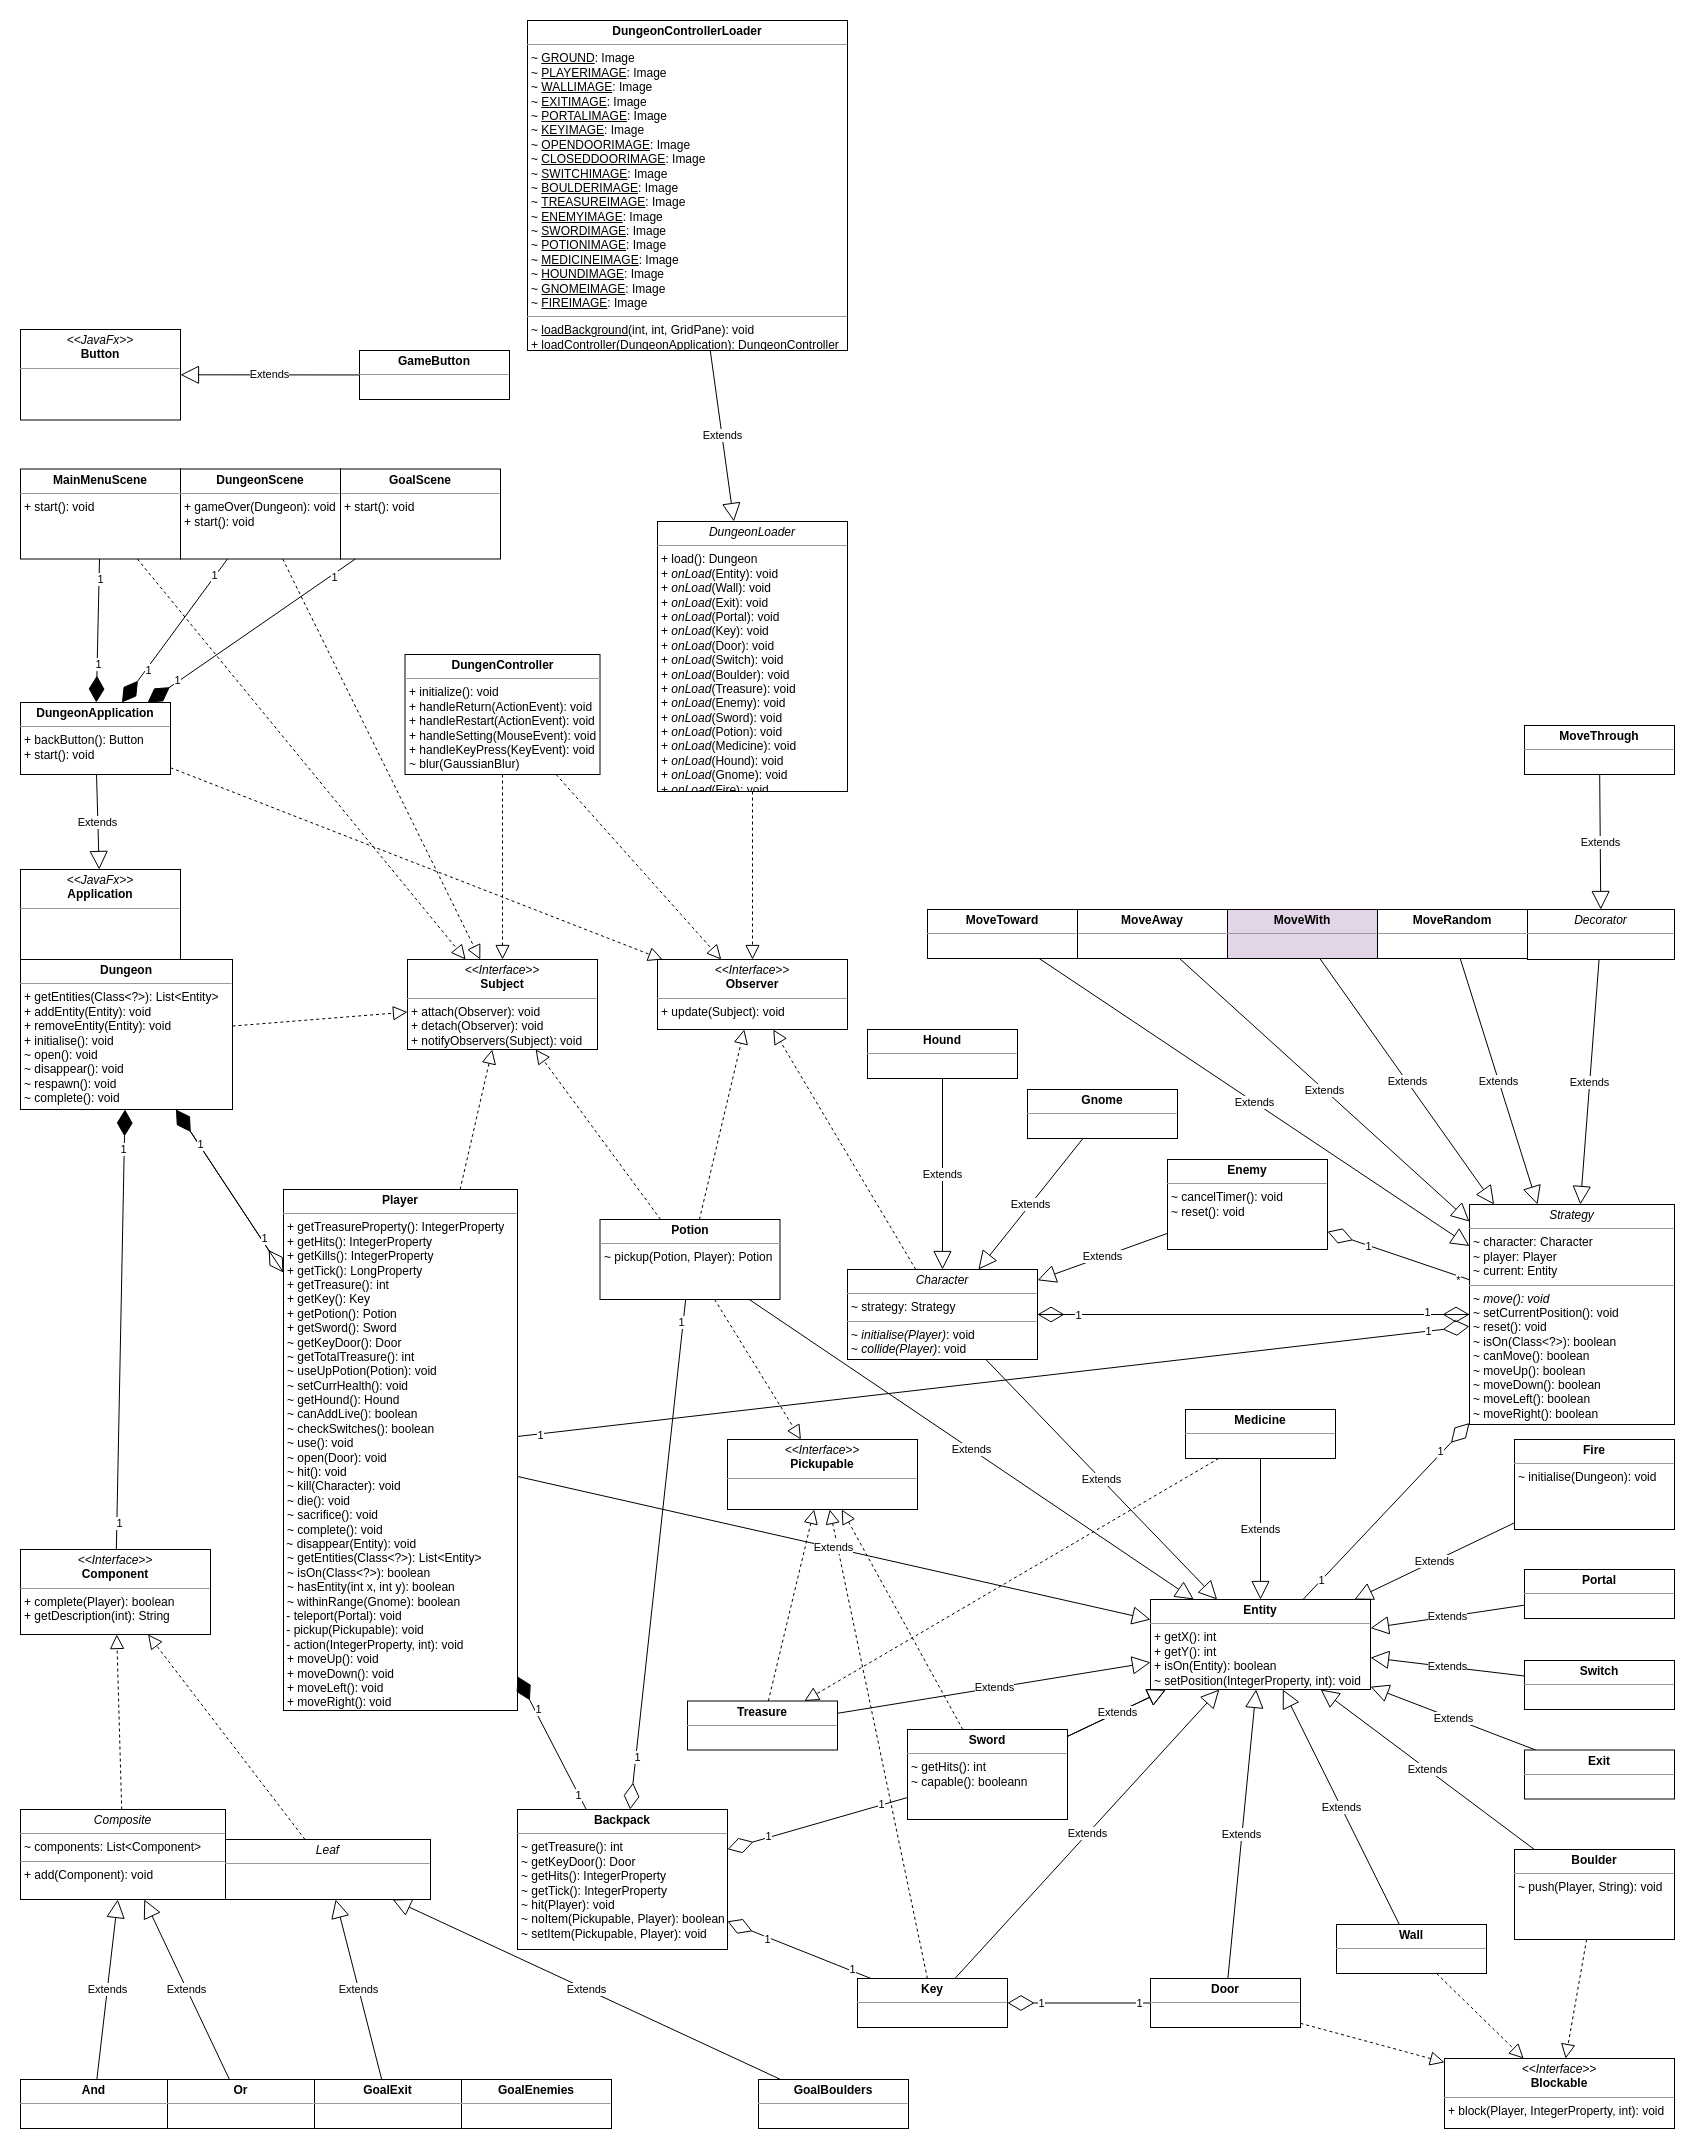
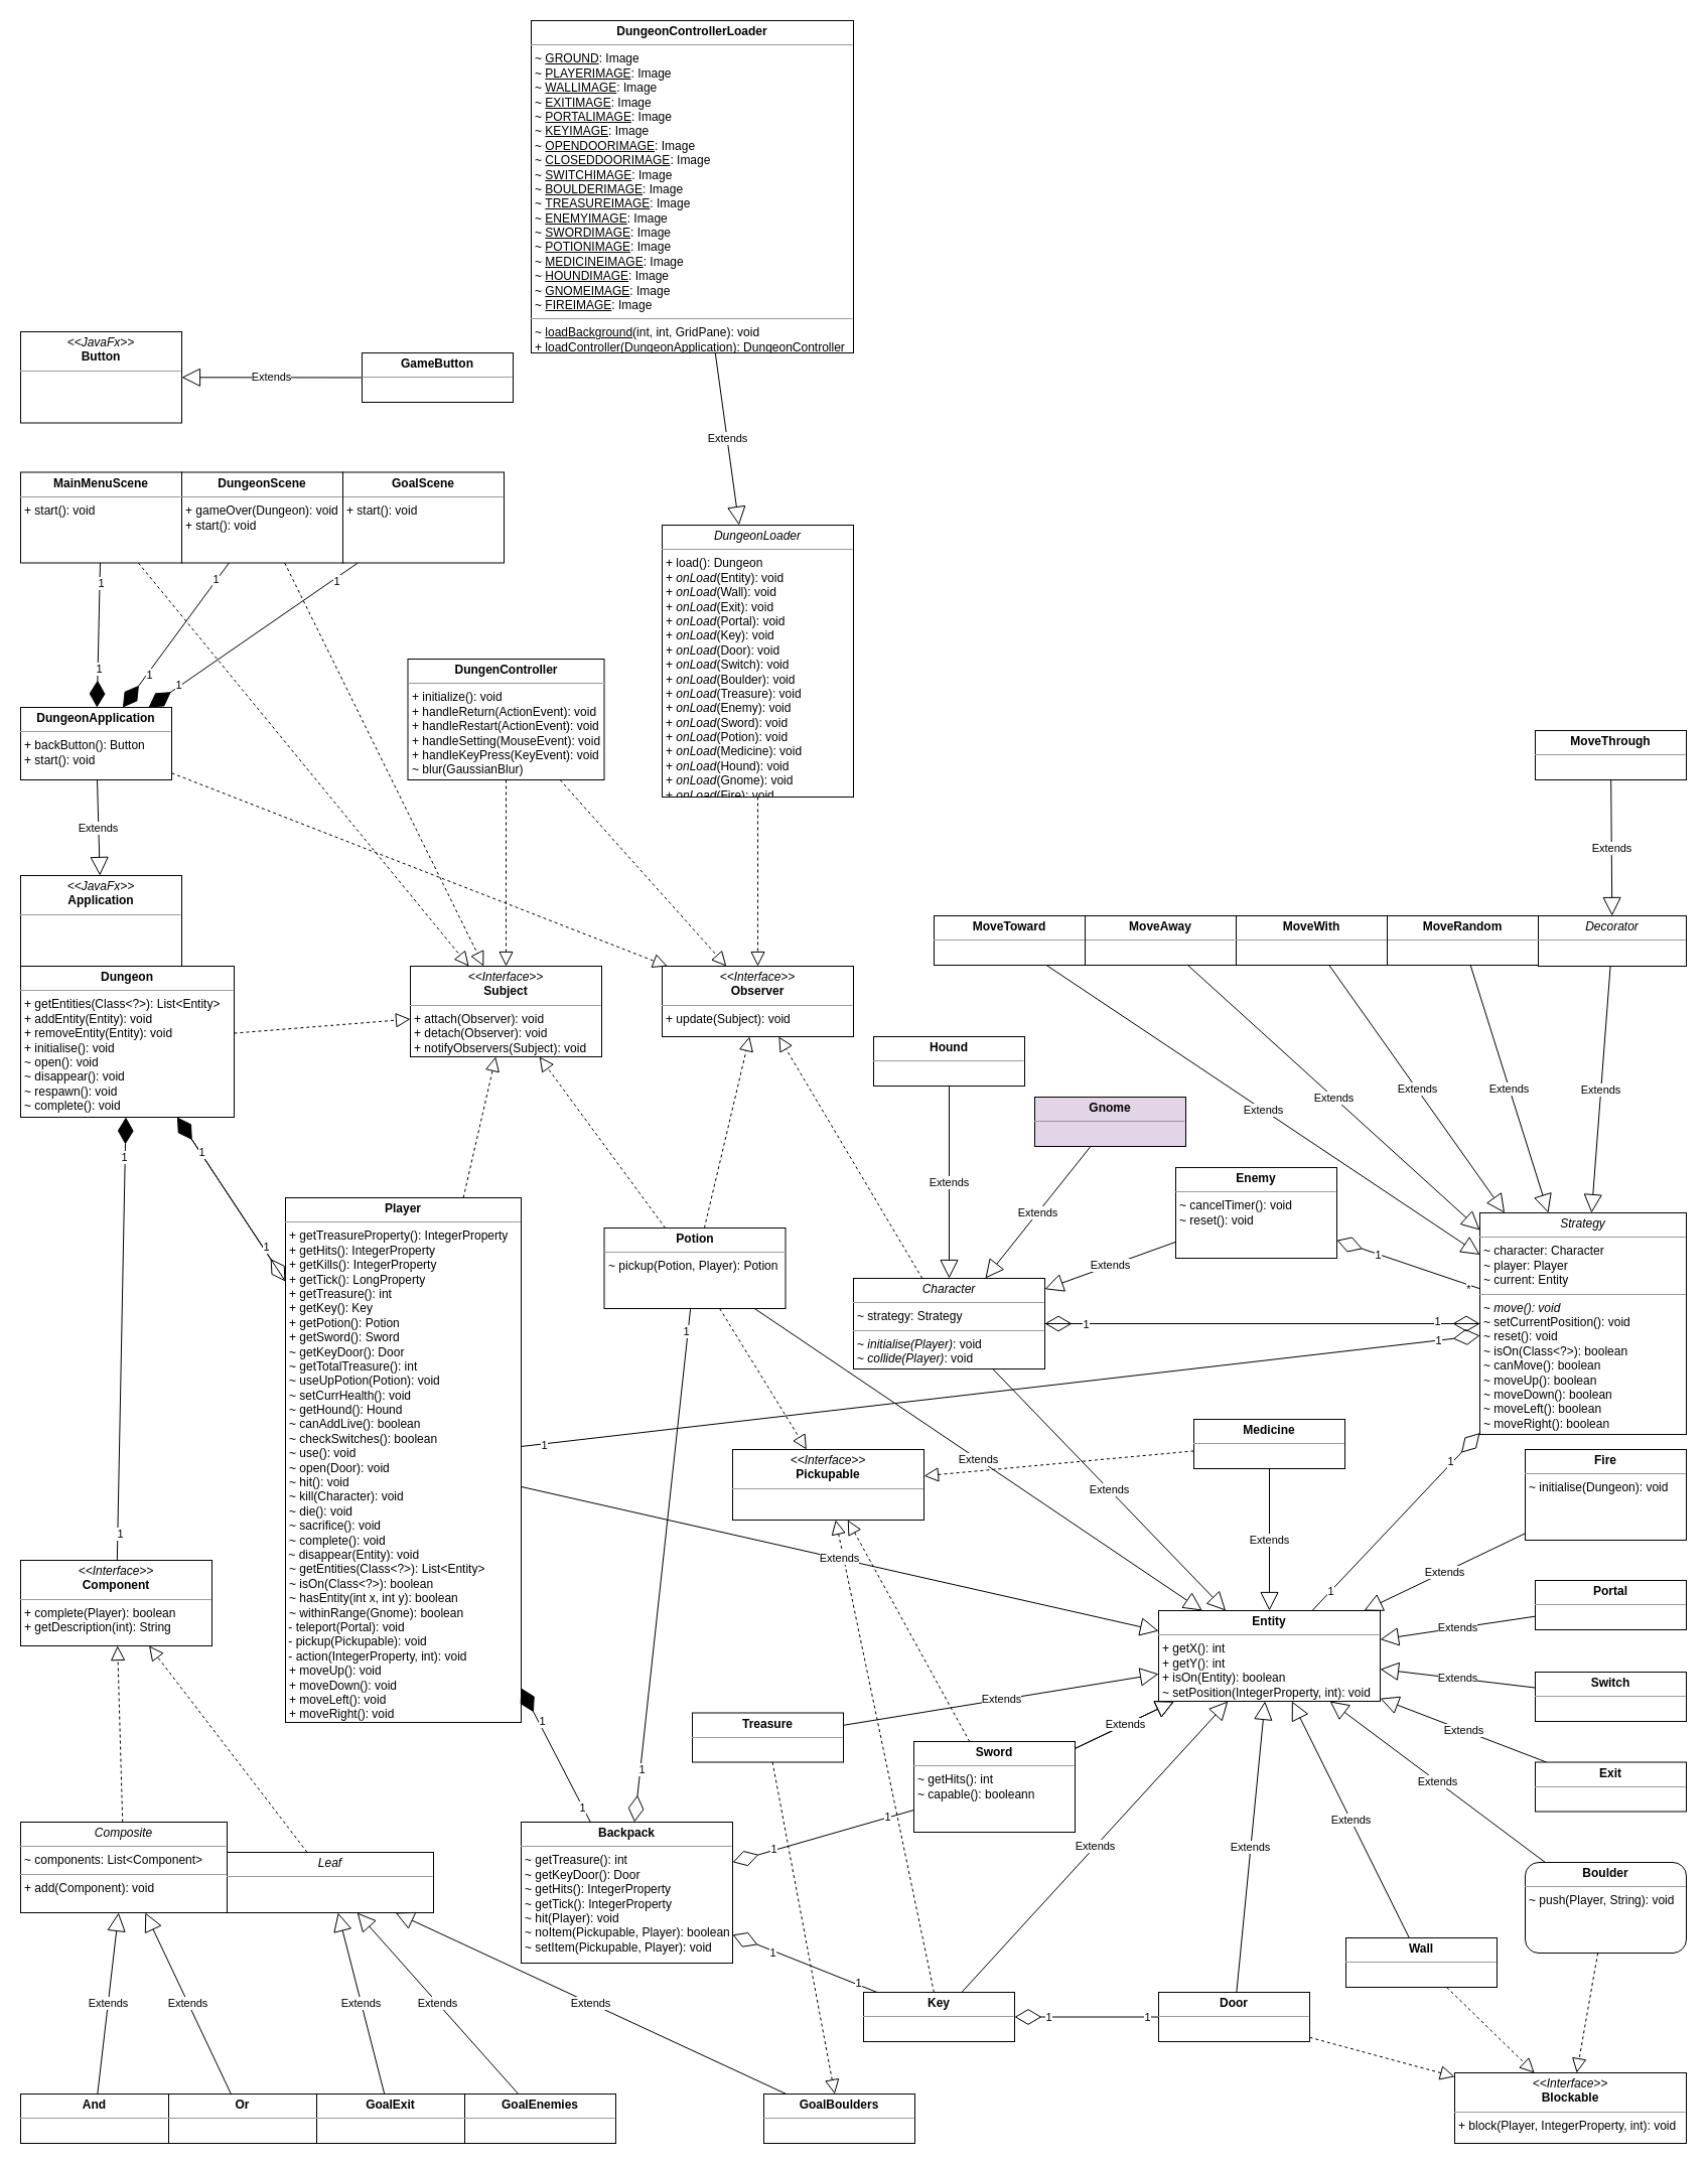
- <mxCell id="92" value="&lt;p style=&quot;margin: 0px ; margin-top: 4px ; text-align: center&quot;&gt;&lt;b&gt;MoveWith&lt;/b&gt;&lt;/p&gt;&lt;hr size=&quot;1&quot;&gt;&lt;p style=&quot;margin: 0px ; margin-left: 4px&quot;&gt;&lt;br&gt;&lt;/p&gt;" style="verticalAlign=top;align=left;overflow=fill;fontSize=12;fontFamily=Helvetica;html=1;fillColor=#e1d5e7;" parent="1" vertex="1"><mxGeometry x="1227" y="909" width="150" height="49" as="geometry" /></mxCell>
+ <mxCell id="92" value="&lt;p style=&quot;margin: 0px ; margin-top: 4px ; text-align: center&quot;&gt;&lt;b&gt;MoveWith&lt;/b&gt;&lt;/p&gt;&lt;hr size=&quot;1&quot;&gt;&lt;p style=&quot;margin: 0px ; margin-left: 4px&quot;&gt;&lt;br&gt;&lt;/p&gt;" style="verticalAlign=top;align=left;overflow=fill;fontSize=12;fontFamily=Helvetica;html=1;" parent="1" vertex="1"><mxGeometry x="1227" y="909" width="150" height="49" as="geometry" /></mxCell>
- <mxCell id="143" value="&lt;p style=&quot;margin: 0px ; margin-top: 4px ; text-align: center&quot;&gt;&lt;b&gt;Gnome&lt;/b&gt;&lt;/p&gt;&lt;hr size=&quot;1&quot;&gt;&lt;p style=&quot;margin: 0px ; margin-left: 4px&quot;&gt;&lt;br&gt;&lt;/p&gt;" style="verticalAlign=top;align=left;overflow=fill;fontSize=12;fontFamily=Helvetica;html=1;" parent="1" vertex="1"><mxGeometry x="1027" y="1089" width="150" height="49" as="geometry" /></mxCell>
+ <mxCell id="143" value="&lt;p style=&quot;margin: 0px ; margin-top: 4px ; text-align: center&quot;&gt;&lt;b&gt;Gnome&lt;/b&gt;&lt;/p&gt;&lt;hr size=&quot;1&quot;&gt;&lt;p style=&quot;margin: 0px ; margin-left: 4px&quot;&gt;&lt;br&gt;&lt;/p&gt;" style="verticalAlign=top;align=left;overflow=fill;fontSize=12;fontFamily=Helvetica;html=1;fillColor=#e1d5e7;" parent="1" vertex="1"><mxGeometry x="1027" y="1089" width="150" height="49" as="geometry" /></mxCell>
- <mxCell id="102" value="" style="endArrow=block;dashed=1;endFill=0;endSize=12;html=1;" parent="1" source="82" target="81" edge="1"><mxGeometry width="160" relative="1" as="geometry"><mxPoint x="926.125" y="1729" as="sourcePoint" /><mxPoint x="726.292" y="1509" as="targetPoint" /></mxGeometry></mxCell>
+ <mxCell id="102" value="" style="endArrow=block;dashed=1;endFill=0;endSize=12;html=1;" parent="1" source="82" target="3" edge="1"><mxGeometry width="160" relative="1" as="geometry"><mxPoint x="926.125" y="1729" as="sourcePoint" /><mxPoint x="726.292" y="1509" as="targetPoint" /></mxGeometry></mxCell>
- <mxCell id="15" value="" style="endArrow=block;dashed=1;endFill=0;endSize=12;html=1;" parent="1" source="81" target="3" edge="1"><mxGeometry width="160" relative="1" as="geometry"><mxPoint x="811.118" y="1519" as="sourcePoint" /><mxPoint x="2047" y="1249" as="targetPoint" /></mxGeometry></mxCell>
+ <mxCell id="15" value="" style="endArrow=block;dashed=1;endFill=0;endSize=12;html=1;" parent="1" source="81" target="50" edge="1"><mxGeometry width="160" relative="1" as="geometry"><mxPoint x="811.118" y="1519" as="sourcePoint" /><mxPoint x="2047" y="1249" as="targetPoint" /></mxGeometry></mxCell>
- <mxCell id="27" value="&lt;p style=&quot;margin: 0px ; margin-top: 4px ; text-align: center&quot;&gt;&lt;b&gt;Boulder&lt;/b&gt;&lt;/p&gt;&lt;hr size=&quot;1&quot;&gt;&lt;p style=&quot;margin: 0px ; margin-left: 4px&quot;&gt;~ push(Player, String): void&lt;/p&gt;" style="verticalAlign=top;align=left;overflow=fill;fontSize=12;fontFamily=Helvetica;html=1;" parent="1" vertex="1"><mxGeometry x="1514" y="1849" width="160" height="90" as="geometry" /></mxCell>
+ <mxCell id="27" value="&lt;p style=&quot;margin: 0px ; margin-top: 4px ; text-align: center&quot;&gt;&lt;b&gt;Boulder&lt;/b&gt;&lt;/p&gt;&lt;hr size=&quot;1&quot;&gt;&lt;p style=&quot;margin: 0px ; margin-left: 4px&quot;&gt;~ push(Player, String): void&lt;/p&gt;" style="verticalAlign=top;align=left;overflow=fill;fontSize=12;fontFamily=Helvetica;html=1;rounded=1;" parent="1" vertex="1"><mxGeometry x="1514" y="1849" width="160" height="90" as="geometry" /></mxCell>
+ <mxCell id="53" value="Extends" style="endArrow=block;endSize=16;endFill=0;html=1;" parent="1" source="101" target="48" edge="1"><mxGeometry width="160" relative="1" as="geometry"><mxPoint x="334.443" y="2030" as="sourcePoint" /><mxPoint x="199.366" y="1829" as="targetPoint" /></mxGeometry></mxCell>
